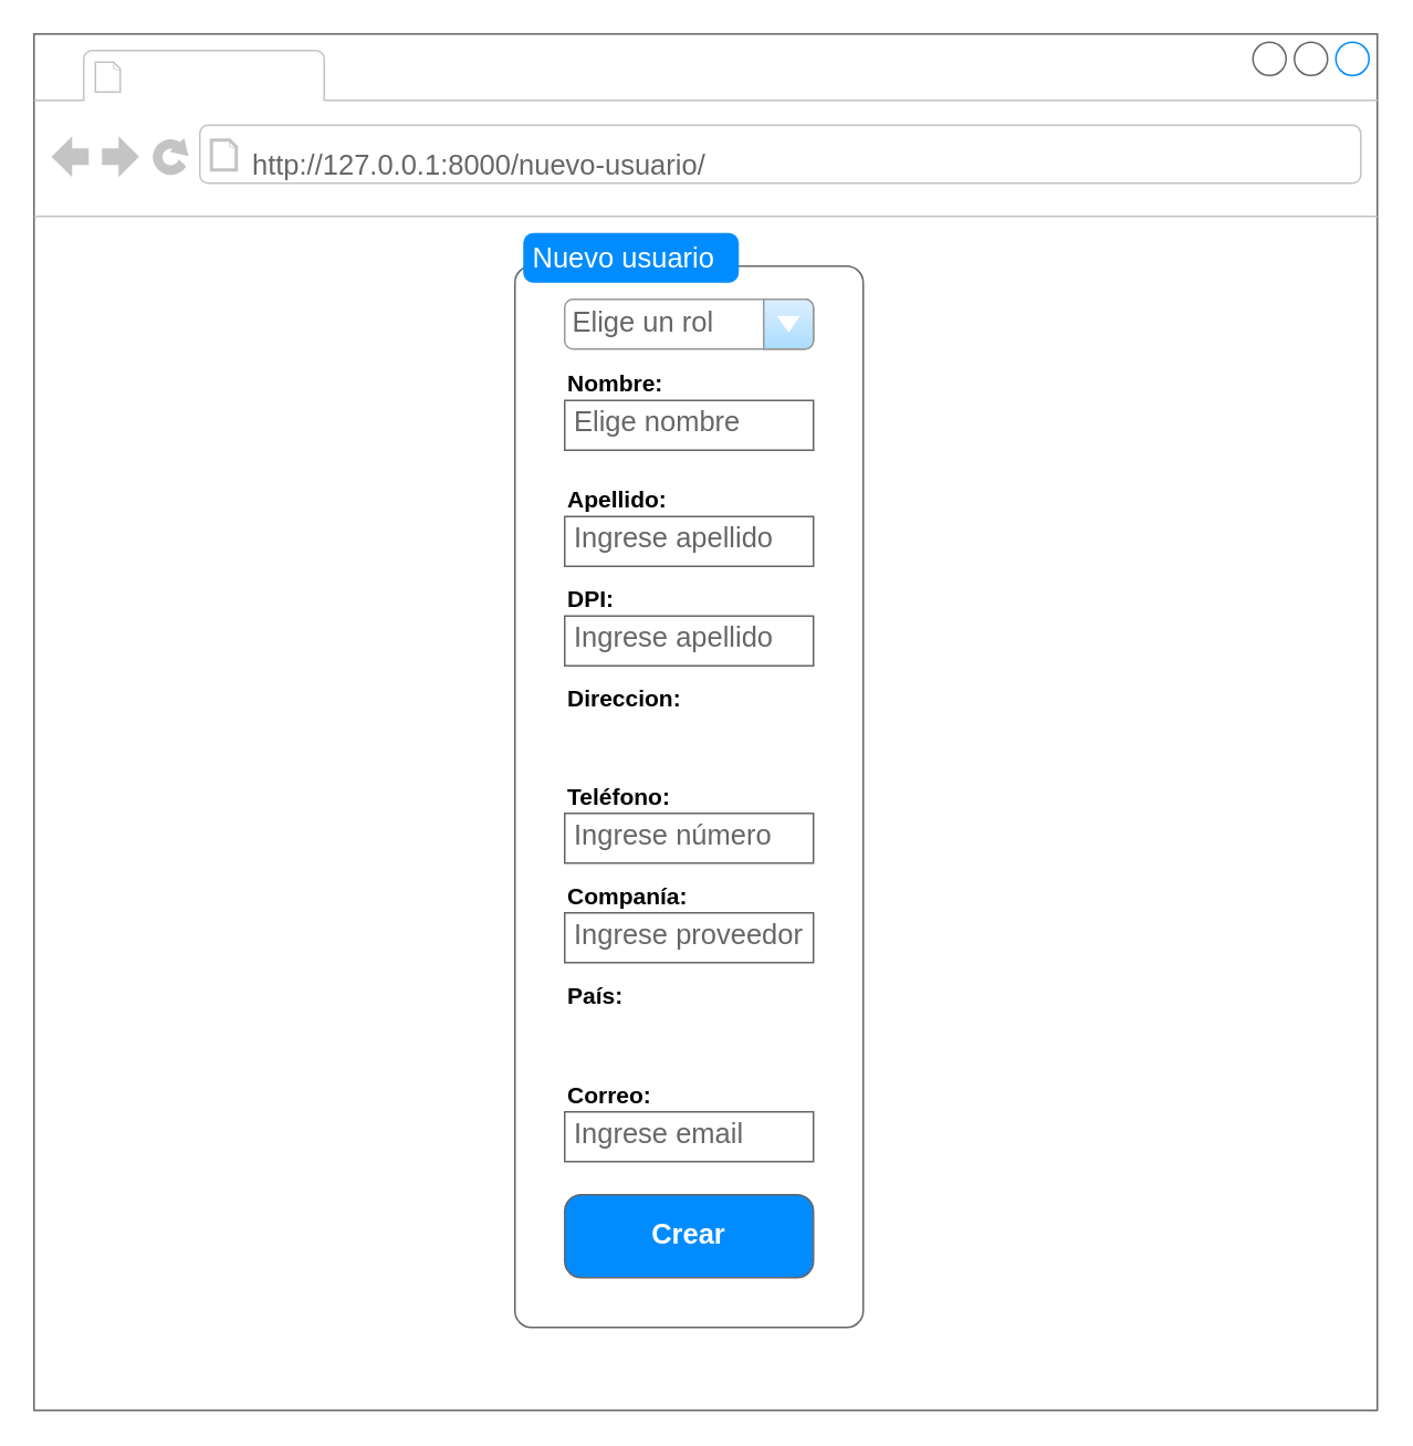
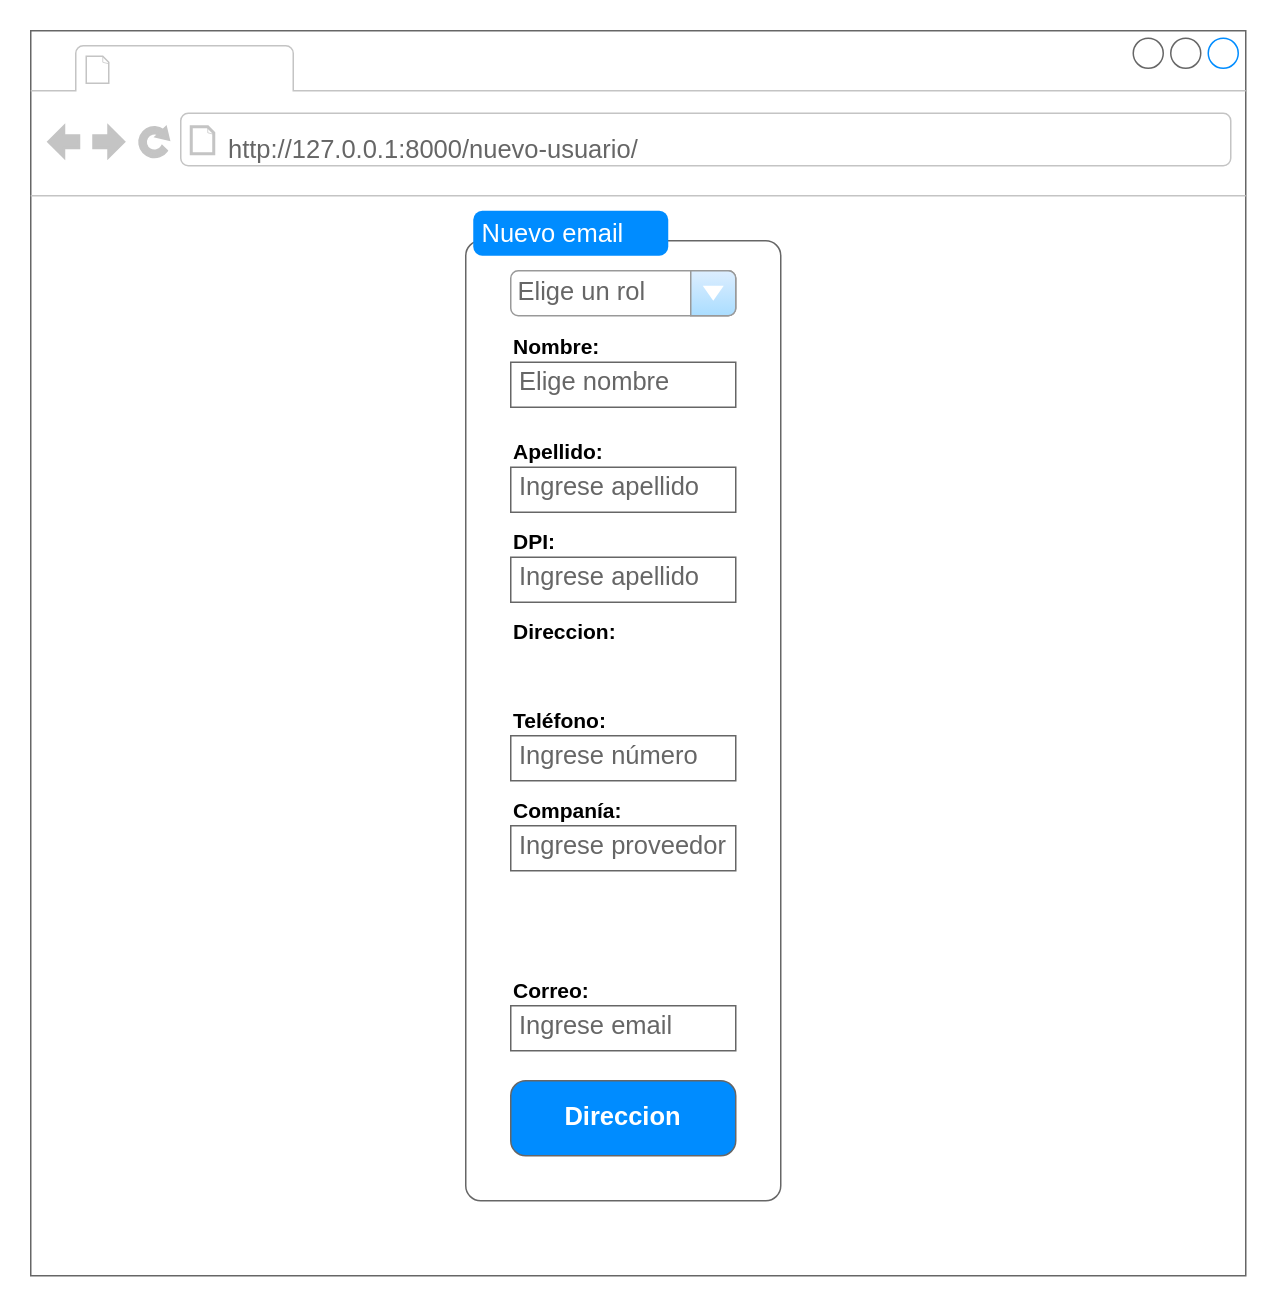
- <mxCell id="5" value="Nuevo usuario" style="shape=rect;strokeColor=none;fillColor=#008cff;strokeWidth=1;dashed=0;rounded=1;arcSize=20;fontColor=#ffffff;fontSize=17;spacing=2;spacingTop=-2;align=left;autosize=1;spacingLeft=4;resizeWidth=0;resizeHeight=0;perimeter=none;" parent="4" vertex="1"><mxGeometry x="5" y="-10" width="130" height="30" as="geometry" /></mxCell>
+ <mxCell id="5" value="Nuevo email" style="shape=rect;strokeColor=none;fillColor=#008cff;strokeWidth=1;dashed=0;rounded=1;arcSize=20;fontColor=#ffffff;fontSize=17;spacing=2;spacingTop=-2;align=left;autosize=1;spacingLeft=4;resizeWidth=0;resizeHeight=0;perimeter=none;" parent="4" vertex="1"><mxGeometry x="5" y="-10" width="130" height="30" as="geometry" /></mxCell>
- <mxCell id="21" value="País:" style="text;spacingTop=-5;whiteSpace=wrap;html=1;align=left;fontSize=14;fontFamily=Helvetica;fillColor=none;strokeColor=none;fontStyle=1" parent="1" vertex="1"><mxGeometry x="340" y="590" width="150" height="20" as="geometry" /></mxCell>
- <mxCell id="18" value="Crear" style="strokeWidth=1;shadow=0;dashed=0;align=center;html=1;shape=mxgraph.mockup.buttons.button;strokeColor=#666666;fontColor=#ffffff;mainText=;buttonStyle=round;fontSize=17;fontStyle=1;fillColor=#008cff;whiteSpace=wrap;" parent="4" vertex="1"><mxGeometry x="30" y="570" width="150" height="50" as="geometry" /></mxCell>
+ <mxCell id="18" value="Direccion" style="strokeWidth=1;shadow=0;dashed=0;align=center;html=1;shape=mxgraph.mockup.buttons.button;strokeColor=#666666;fontColor=#ffffff;mainText=;buttonStyle=round;fontSize=17;fontStyle=1;fillColor=#008cff;whiteSpace=wrap;" parent="4" vertex="1"><mxGeometry x="30" y="570" width="150" height="50" as="geometry" /></mxCell>
